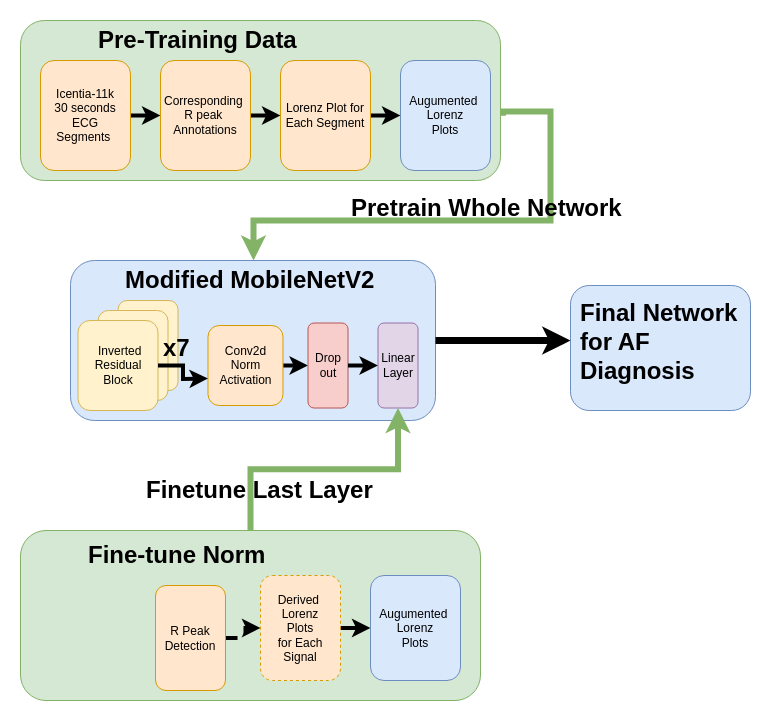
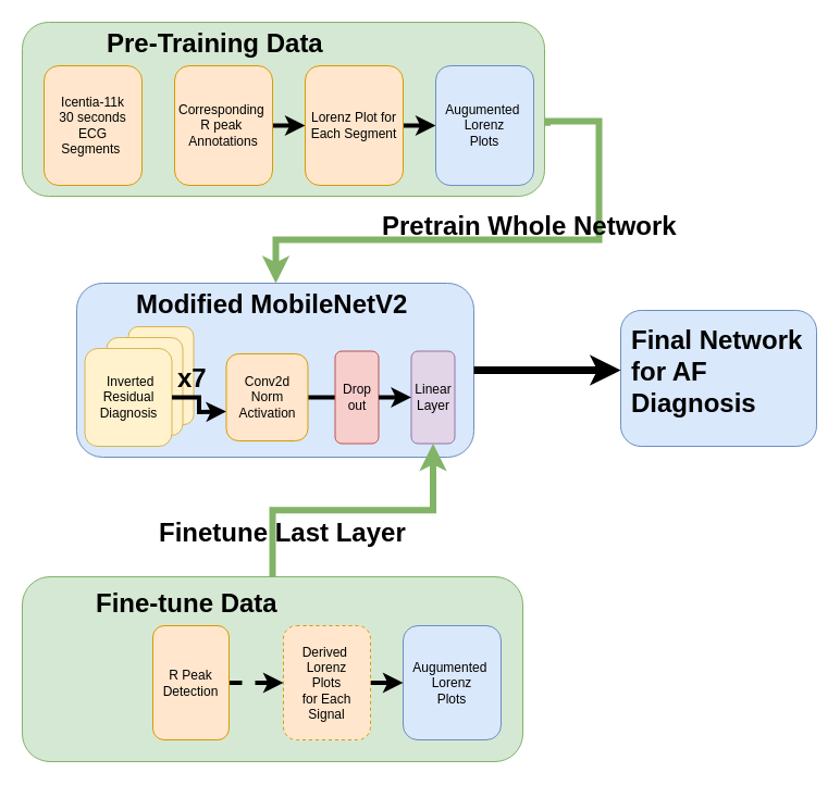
- <mxCell id="6" style="edgeStyle=orthogonalEdgeStyle;rounded=0;orthogonalLoop=1;jettySize=auto;html=1;entryX=0;entryY=0.5;entryDx=0;entryDy=0;strokeWidth=4;" edge="1" parent="1" source="7" target="9"><mxGeometry relative="1" as="geometry" /></mxCell>
- <mxCell id="18" value="&amp;nbsp;Inverted&lt;br&gt;Residual&lt;br&gt;Block" style="rounded=1;whiteSpace=wrap;html=1;fillColor=#fff2cc;strokeColor=#d6b656;" vertex="1" parent="1"><mxGeometry x="77.5" y="320" width="80" height="90" as="geometry" /></mxCell>
+ <mxCell id="18" value="&amp;nbsp;Inverted&lt;br&gt;Residual&lt;br&gt;Diagnosis" style="rounded=1;whiteSpace=wrap;html=1;fillColor=#fff2cc;strokeColor=#d6b656;" vertex="1" parent="1"><mxGeometry x="77.5" y="320" width="80" height="90" as="geometry" /></mxCell>
- <mxCell id="20" style="edgeStyle=orthogonalEdgeStyle;rounded=0;orthogonalLoop=1;jettySize=auto;html=1;exitX=1;exitY=0.5;exitDx=0;exitDy=0;strokeWidth=4;" edge="1" parent="1" source="21" target="23"><mxGeometry relative="1" as="geometry" /></mxCell>
+ <mxCell id="20" style="edgeStyle=orthogonalEdgeStyle;rounded=0;orthogonalLoop=1;jettySize=auto;html=1;exitX=1;exitY=0.5;exitDx=0;exitDy=0;strokeWidth=4;endArrow=none;" edge="1" parent="1" source="21" target="23"><mxGeometry relative="1" as="geometry" /></mxCell>
- <mxCell id="28" value="&lt;h1&gt;Fine-tune Norm&lt;/h1&gt;" style="text;html=1;strokeColor=none;fillColor=none;spacing=5;spacingTop=-20;whiteSpace=wrap;overflow=hidden;rounded=0;" vertex="1" parent="1"><mxGeometry x="82.5" y="535" width="225" height="40" as="geometry" /></mxCell>
+ <mxCell id="28" value="&lt;h1&gt;Fine-tune Data&lt;/h1&gt;" style="text;html=1;strokeColor=none;fillColor=none;spacing=5;spacingTop=-20;whiteSpace=wrap;overflow=hidden;rounded=0;" vertex="1" parent="1"><mxGeometry x="82.5" y="535" width="225" height="40" as="geometry" /></mxCell>
- <mxCell id="30" value="R Peak Detection" style="rounded=1;whiteSpace=wrap;html=1;fillColor=#ffe6cc;strokeColor=#d79b00;" vertex="1" parent="1"><mxGeometry x="155" y="585" width="70" height="105" as="geometry" /></mxCell>
+ <mxCell id="30" value="R Peak Detection" style="rounded=1;whiteSpace=wrap;html=1;fillColor=#ffe6cc;strokeColor=#d79b00;" vertex="1" parent="1"><mxGeometry x="140" y="575" width="70" height="105" as="geometry" /></mxCell>
